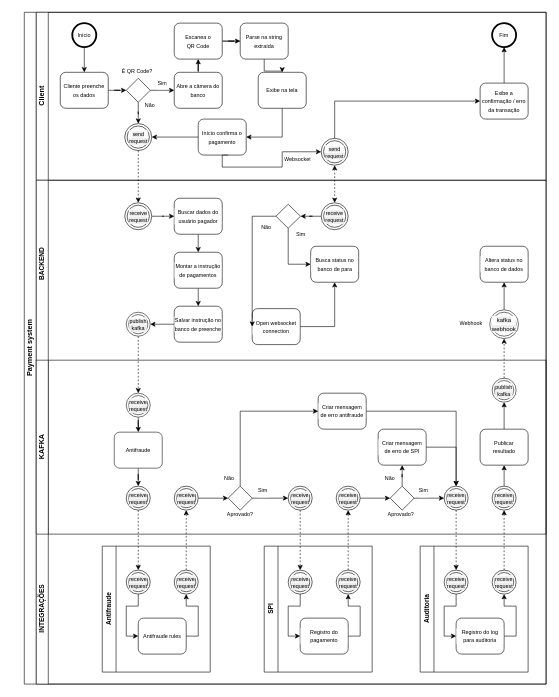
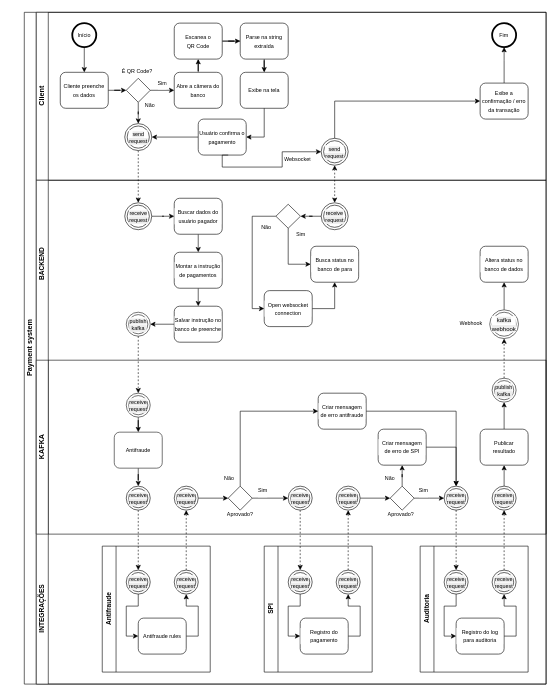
- <mxCell id="23" value="&lt;font style=&quot;font-size: 9px;&quot;&gt;Exibe na tela&lt;/font&gt;" style="whiteSpace=wrap;html=1;fontColor=#000000;rounded=1;" parent="4" vertex="1"><mxGeometry x="370" y="100" width="80" height="60" as="geometry" /></mxCell>
+ <mxCell id="23" value="&lt;font style=&quot;font-size: 9px;&quot;&gt;Exibe na tela&lt;/font&gt;" style="whiteSpace=wrap;html=1;fontColor=#000000;rounded=1;" parent="4" vertex="1"><mxGeometry x="340" y="100" width="80" height="60" as="geometry" /></mxCell>
- <mxCell id="26" value="&lt;font style=&quot;font-size: 9px;&quot;&gt;Início confirma o pagamento&lt;/font&gt;" style="whiteSpace=wrap;html=1;fontColor=#000000;rounded=1;" parent="4" vertex="1"><mxGeometry x="270" y="178" width="80" height="60" as="geometry" /></mxCell>
+ <mxCell id="26" value="&lt;font style=&quot;font-size: 9px;&quot;&gt;Usuário confirma o pagamento&lt;/font&gt;" style="whiteSpace=wrap;html=1;fontColor=#000000;rounded=1;" parent="4" vertex="1"><mxGeometry x="270" y="178" width="80" height="60" as="geometry" /></mxCell>
- <mxCell id="50" value="&lt;font style=&quot;font-size: 9px;&quot;&gt;Open websocket connection&lt;/font&gt;" style="whiteSpace=wrap;html=1;fontSize=11;labelBackgroundColor=default;rounded=1;" parent="33" vertex="1"><mxGeometry x="360" y="214" width="80" height="60" as="geometry" /></mxCell>
+ <mxCell id="50" value="&lt;font style=&quot;font-size: 9px;&quot;&gt;Open websocket connection&lt;/font&gt;" style="whiteSpace=wrap;html=1;fontSize=11;labelBackgroundColor=default;rounded=1;" parent="33" vertex="1"><mxGeometry x="380" y="184" width="80" height="60" as="geometry" /></mxCell>
